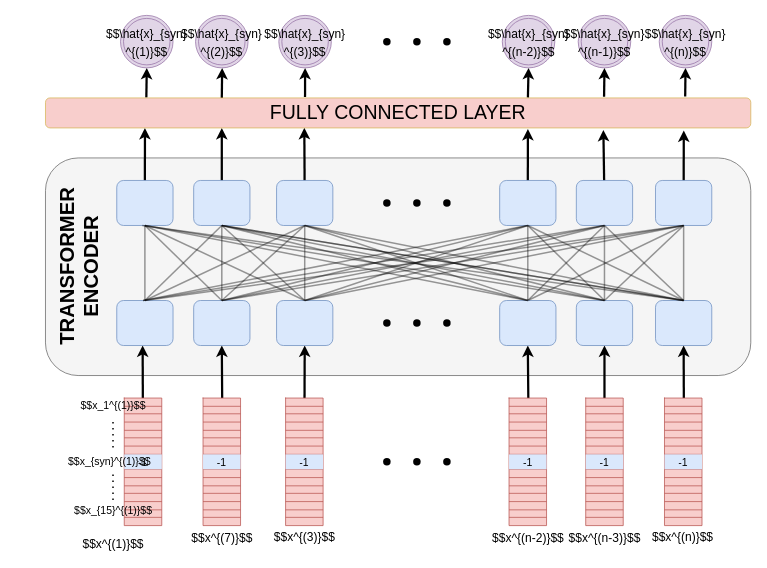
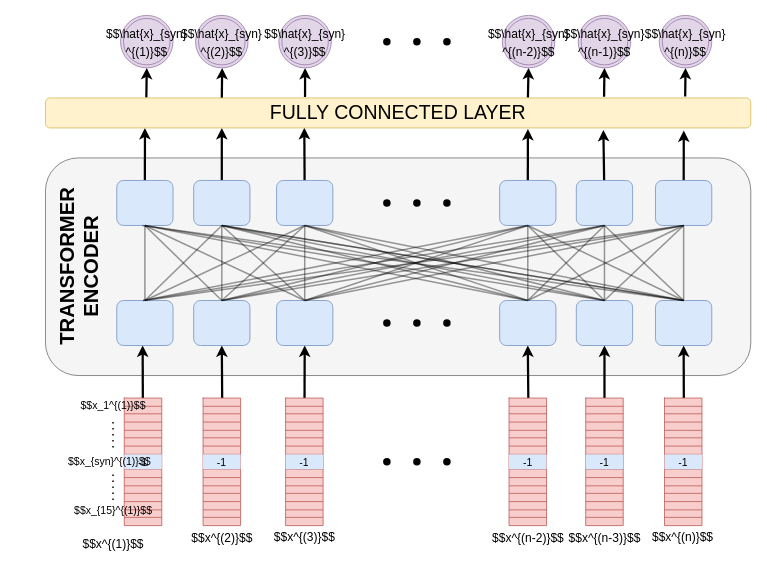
- <mxCell id="239" value="&lt;font style=&quot;font-size: 26px&quot;&gt;FULLY CONNECTED LAYER&lt;/font&gt;" style="rounded=1;whiteSpace=wrap;html=1;fillColor=#f8cecc;strokeColor=#d6b656;" parent="1" vertex="1"><mxGeometry x="60" y="130" width="940" height="40" as="geometry" /></mxCell>
+ <mxCell id="239" value="&lt;font style=&quot;font-size: 26px&quot;&gt;FULLY CONNECTED LAYER&lt;/font&gt;" style="rounded=1;whiteSpace=wrap;html=1;fillColor=#fff2cc;strokeColor=#d6b656;" parent="1" vertex="1"><mxGeometry x="60" y="130" width="940" height="40" as="geometry" /></mxCell>
- <mxCell id="47" value="&lt;font style=&quot;font-size: 16px;&quot;&gt;$$x^{(7)}$$&lt;/font&gt;" style="text;html=1;align=center;verticalAlign=middle;resizable=0;points=[];autosize=1;strokeColor=none;fillColor=none;fontSize=14;" parent="1" vertex="1"><mxGeometry x="245" y="707" width="100" height="20" as="geometry" /></mxCell>
+ <mxCell id="47" value="&lt;font style=&quot;font-size: 16px;&quot;&gt;$$x^{(2)}$$&lt;/font&gt;" style="text;html=1;align=center;verticalAlign=middle;resizable=0;points=[];autosize=1;strokeColor=none;fillColor=none;fontSize=14;" parent="1" vertex="1"><mxGeometry x="245" y="707" width="100" height="20" as="geometry" /></mxCell>
